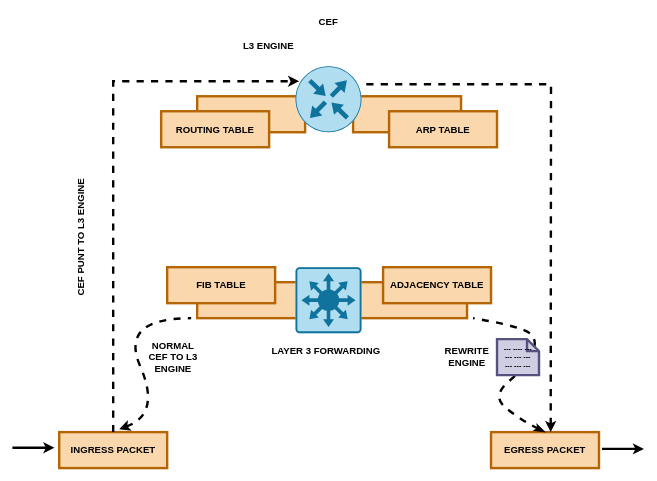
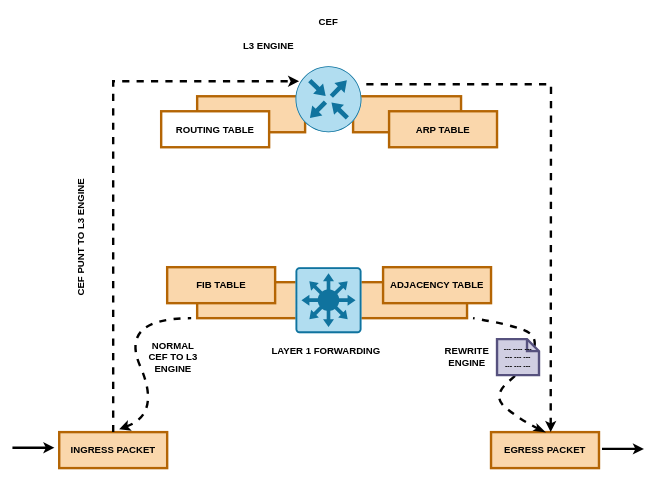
- <mxCell id="8" value="ROUTING TABLE" style="rounded=0;whiteSpace=wrap;html=1;fillColor=#fad7ac;strokeColor=#b46504;fontStyle=1;fontSize=16;strokeWidth=4;" vertex="1" parent="1"><mxGeometry x="268" y="185" width="180" height="60" as="geometry" /></mxCell>
+ <mxCell id="8" value="ROUTING TABLE" style="rounded=0;whiteSpace=wrap;html=1;fillColor=#ffffff;strokeColor=#b46504;fontStyle=1;fontSize=16;strokeWidth=4;" vertex="1" parent="1"><mxGeometry x="268" y="185" width="180" height="60" as="geometry" /></mxCell>
- <mxCell id="12" value="LAYER 3 FORWARDING" style="text;html=1;strokeColor=none;fillColor=none;align=center;verticalAlign=middle;whiteSpace=wrap;rounded=0;strokeWidth=1;fontSize=16;fontStyle=1" vertex="1" parent="1"><mxGeometry x="428" y="570" width="230" height="30" as="geometry" /></mxCell>
+ <mxCell id="12" value="LAYER 1 FORWARDING" style="text;html=1;strokeColor=none;fillColor=none;align=center;verticalAlign=middle;whiteSpace=wrap;rounded=0;strokeWidth=1;fontSize=16;fontStyle=1" vertex="1" parent="1"><mxGeometry x="428" y="570" width="230" height="30" as="geometry" /></mxCell>
